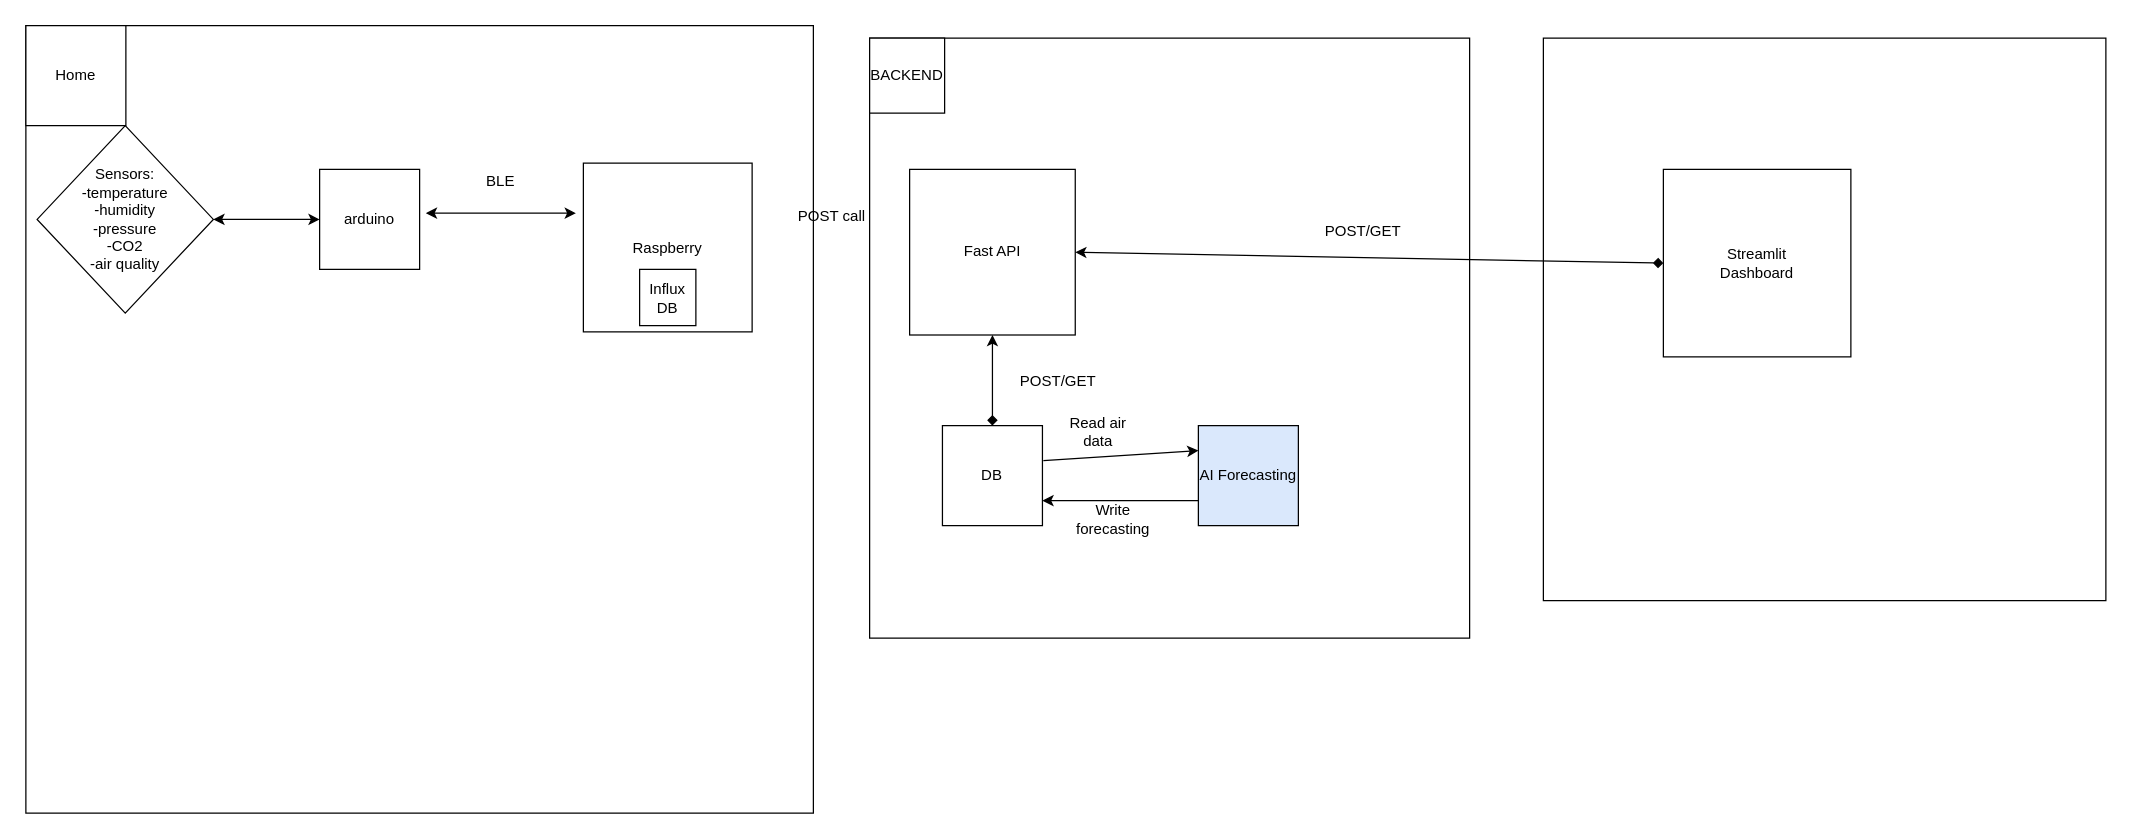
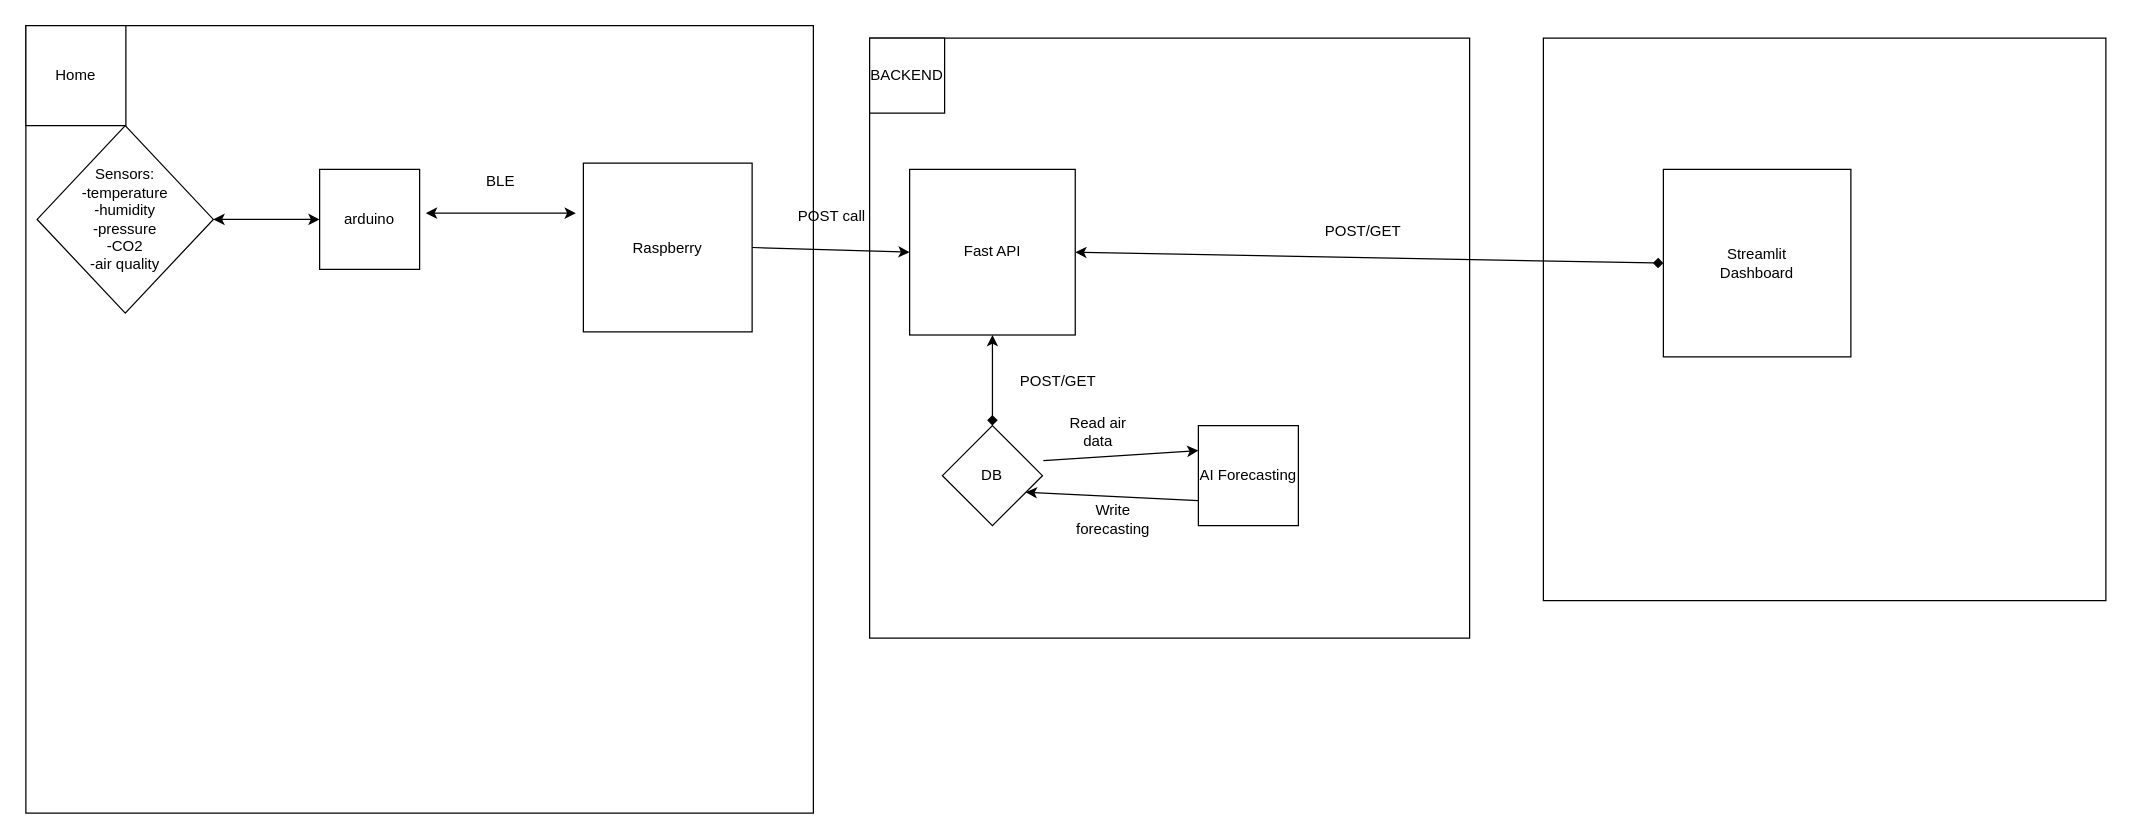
+ <mxCell id="13" value="" style="endArrow=classic;html=1;rounded=0;entryX=0;entryY=0.5;entryDx=0;entryDy=0;exitX=1;exitY=0.5;exitDx=0;exitDy=0;" edge="1" parent="1" source="8" target="12"><mxGeometry width="50" height="50" relative="1" as="geometry"><mxPoint x="430" y="300" as="sourcePoint" /><mxPoint x="480" y="250" as="targetPoint" /></mxGeometry></mxCell>
- <mxCell id="11" value="Influx DB" style="whiteSpace=wrap;html=1;aspect=fixed;" vertex="1" parent="1"><mxGeometry x="511" y="215" width="45" height="45" as="geometry" /></mxCell>
- <mxCell id="14" value="DB" style="whiteSpace=wrap;html=1;aspect=fixed;" vertex="1" parent="1"><mxGeometry x="753.25" y="340" width="80" height="80" as="geometry" /></mxCell>
+ <mxCell id="14" value="DB" style="rhombus;whiteSpace=wrap;html=1;aspect=fixed;" vertex="1" parent="1"><mxGeometry x="753.25" y="340" width="80" height="80" as="geometry" /></mxCell>
- <mxCell id="18" value="AI Forecasting" style="whiteSpace=wrap;html=1;aspect=fixed;fillColor=#dae8fc;" vertex="1" parent="1"><mxGeometry x="958" y="340" width="80" height="80" as="geometry" /></mxCell>
+ <mxCell id="18" value="AI Forecasting" style="whiteSpace=wrap;html=1;aspect=fixed;" vertex="1" parent="1"><mxGeometry x="958" y="340" width="80" height="80" as="geometry" /></mxCell>
